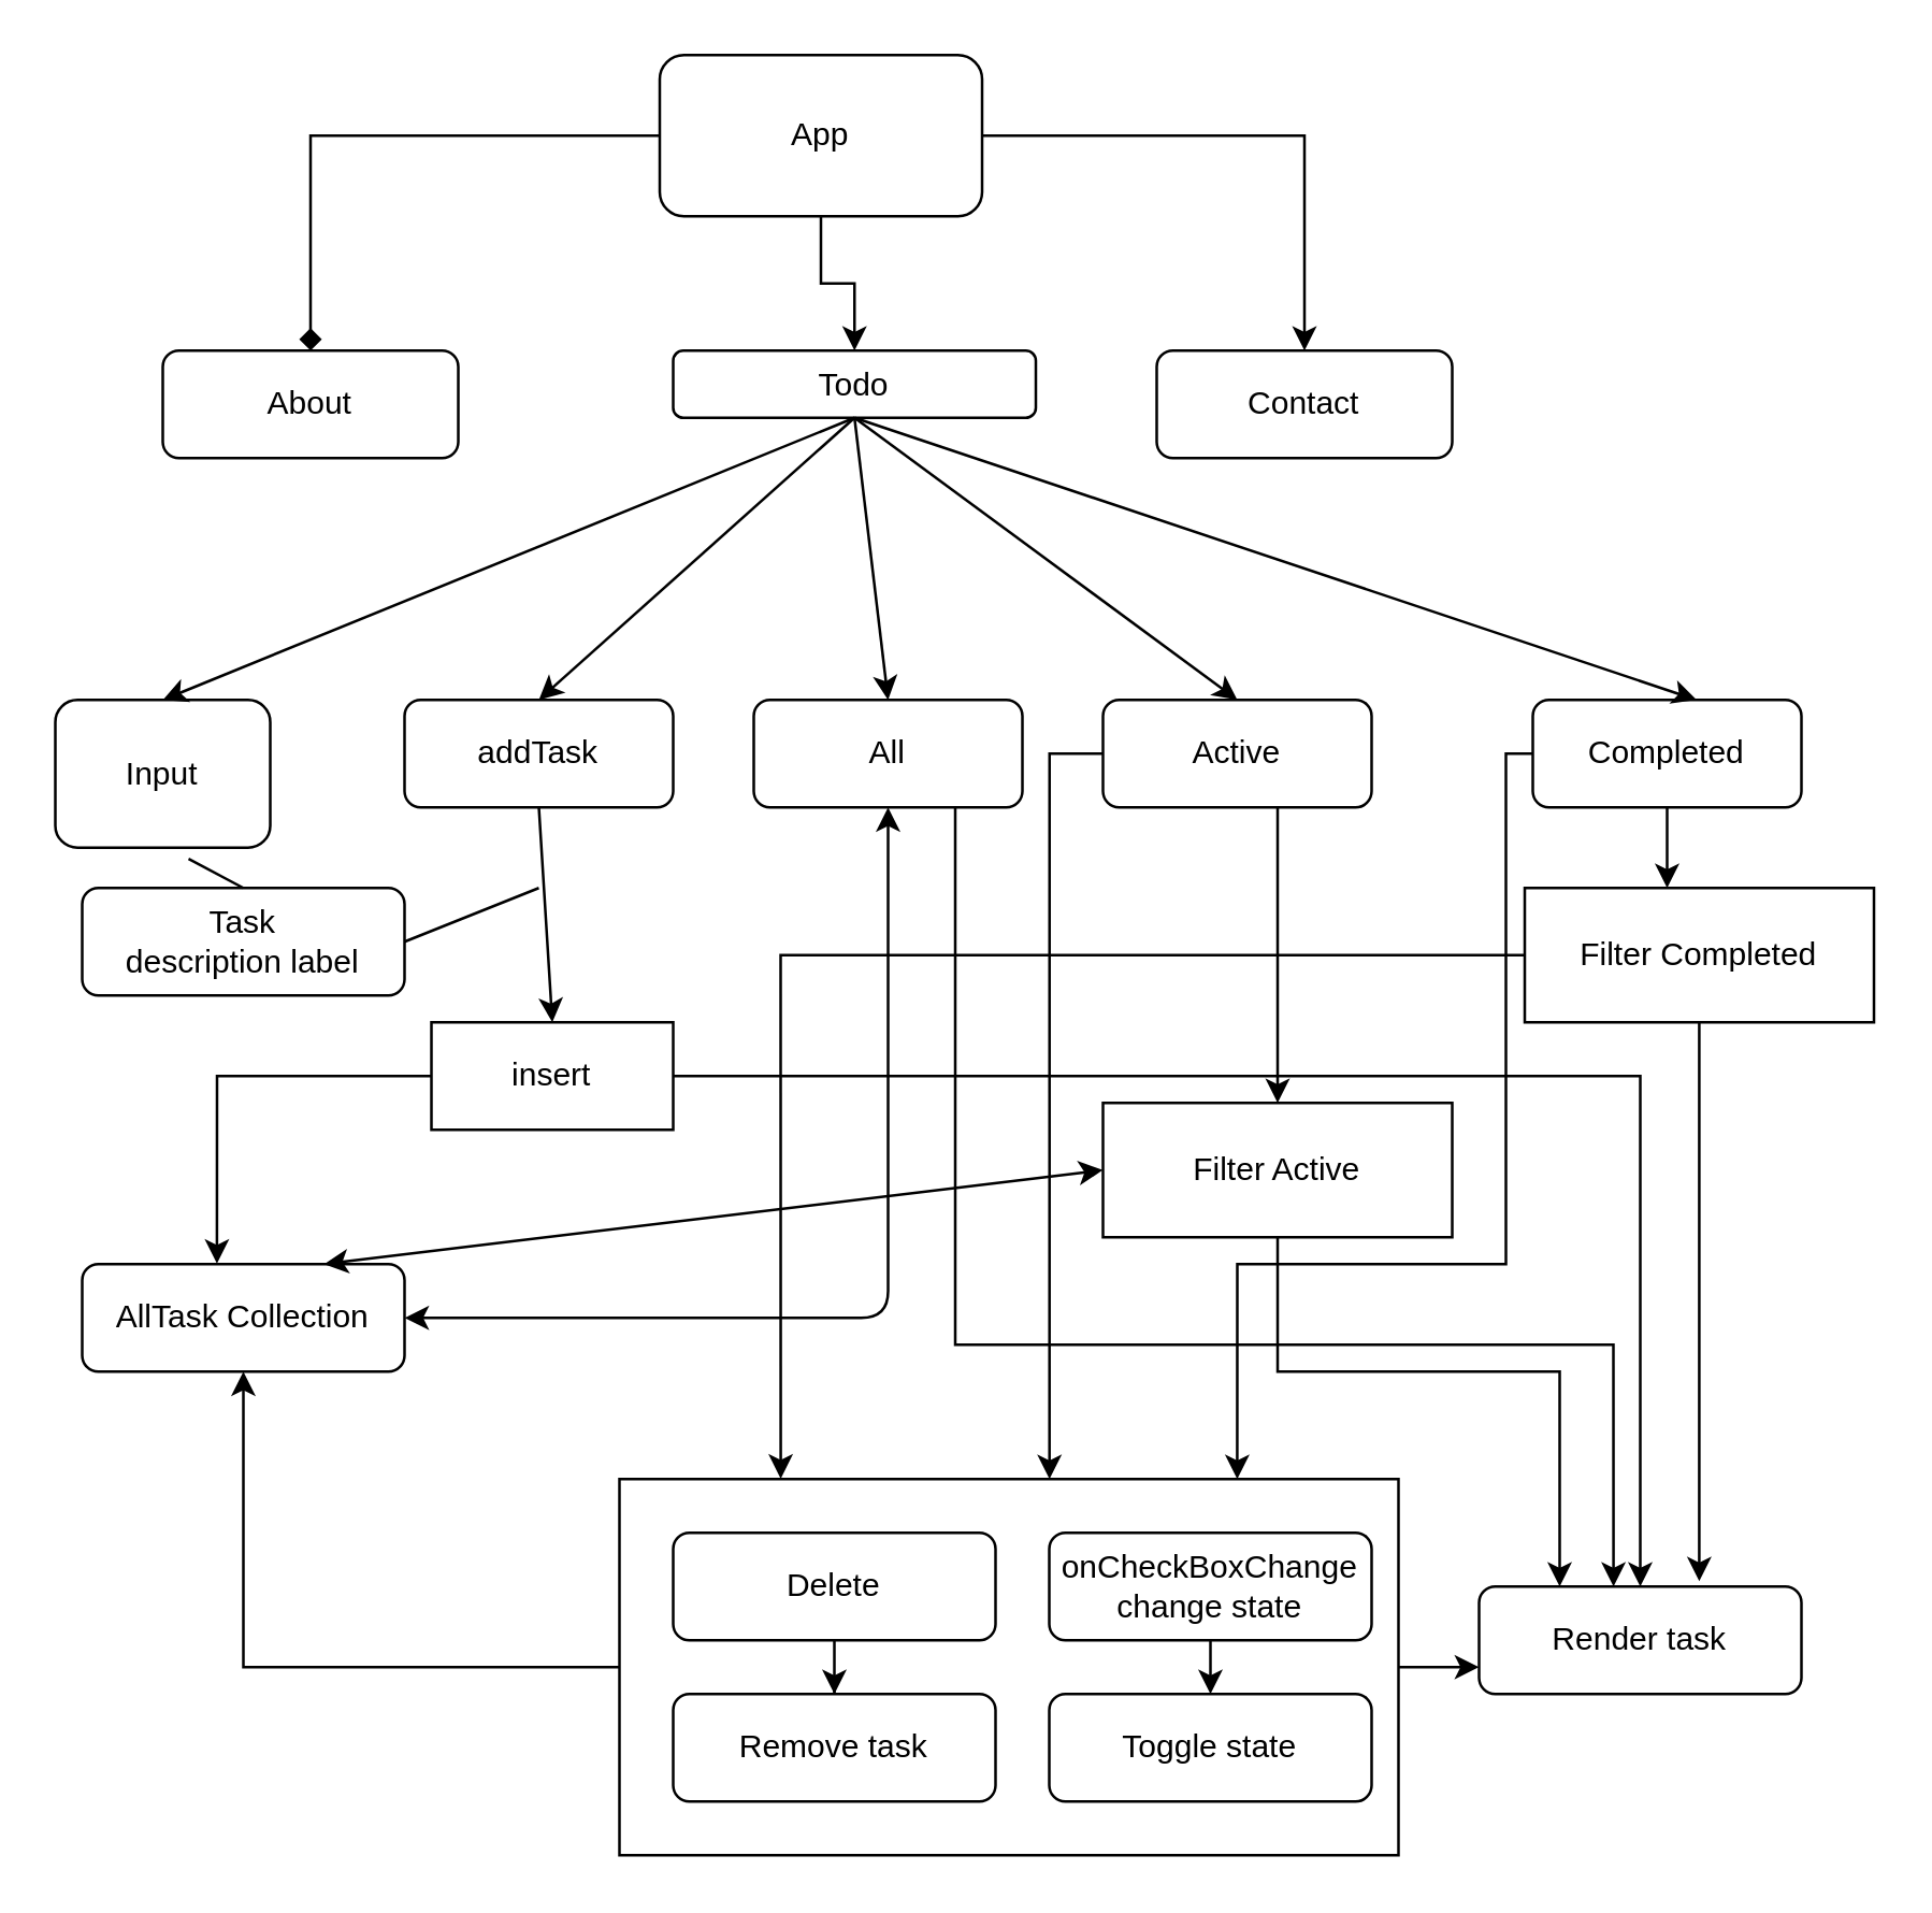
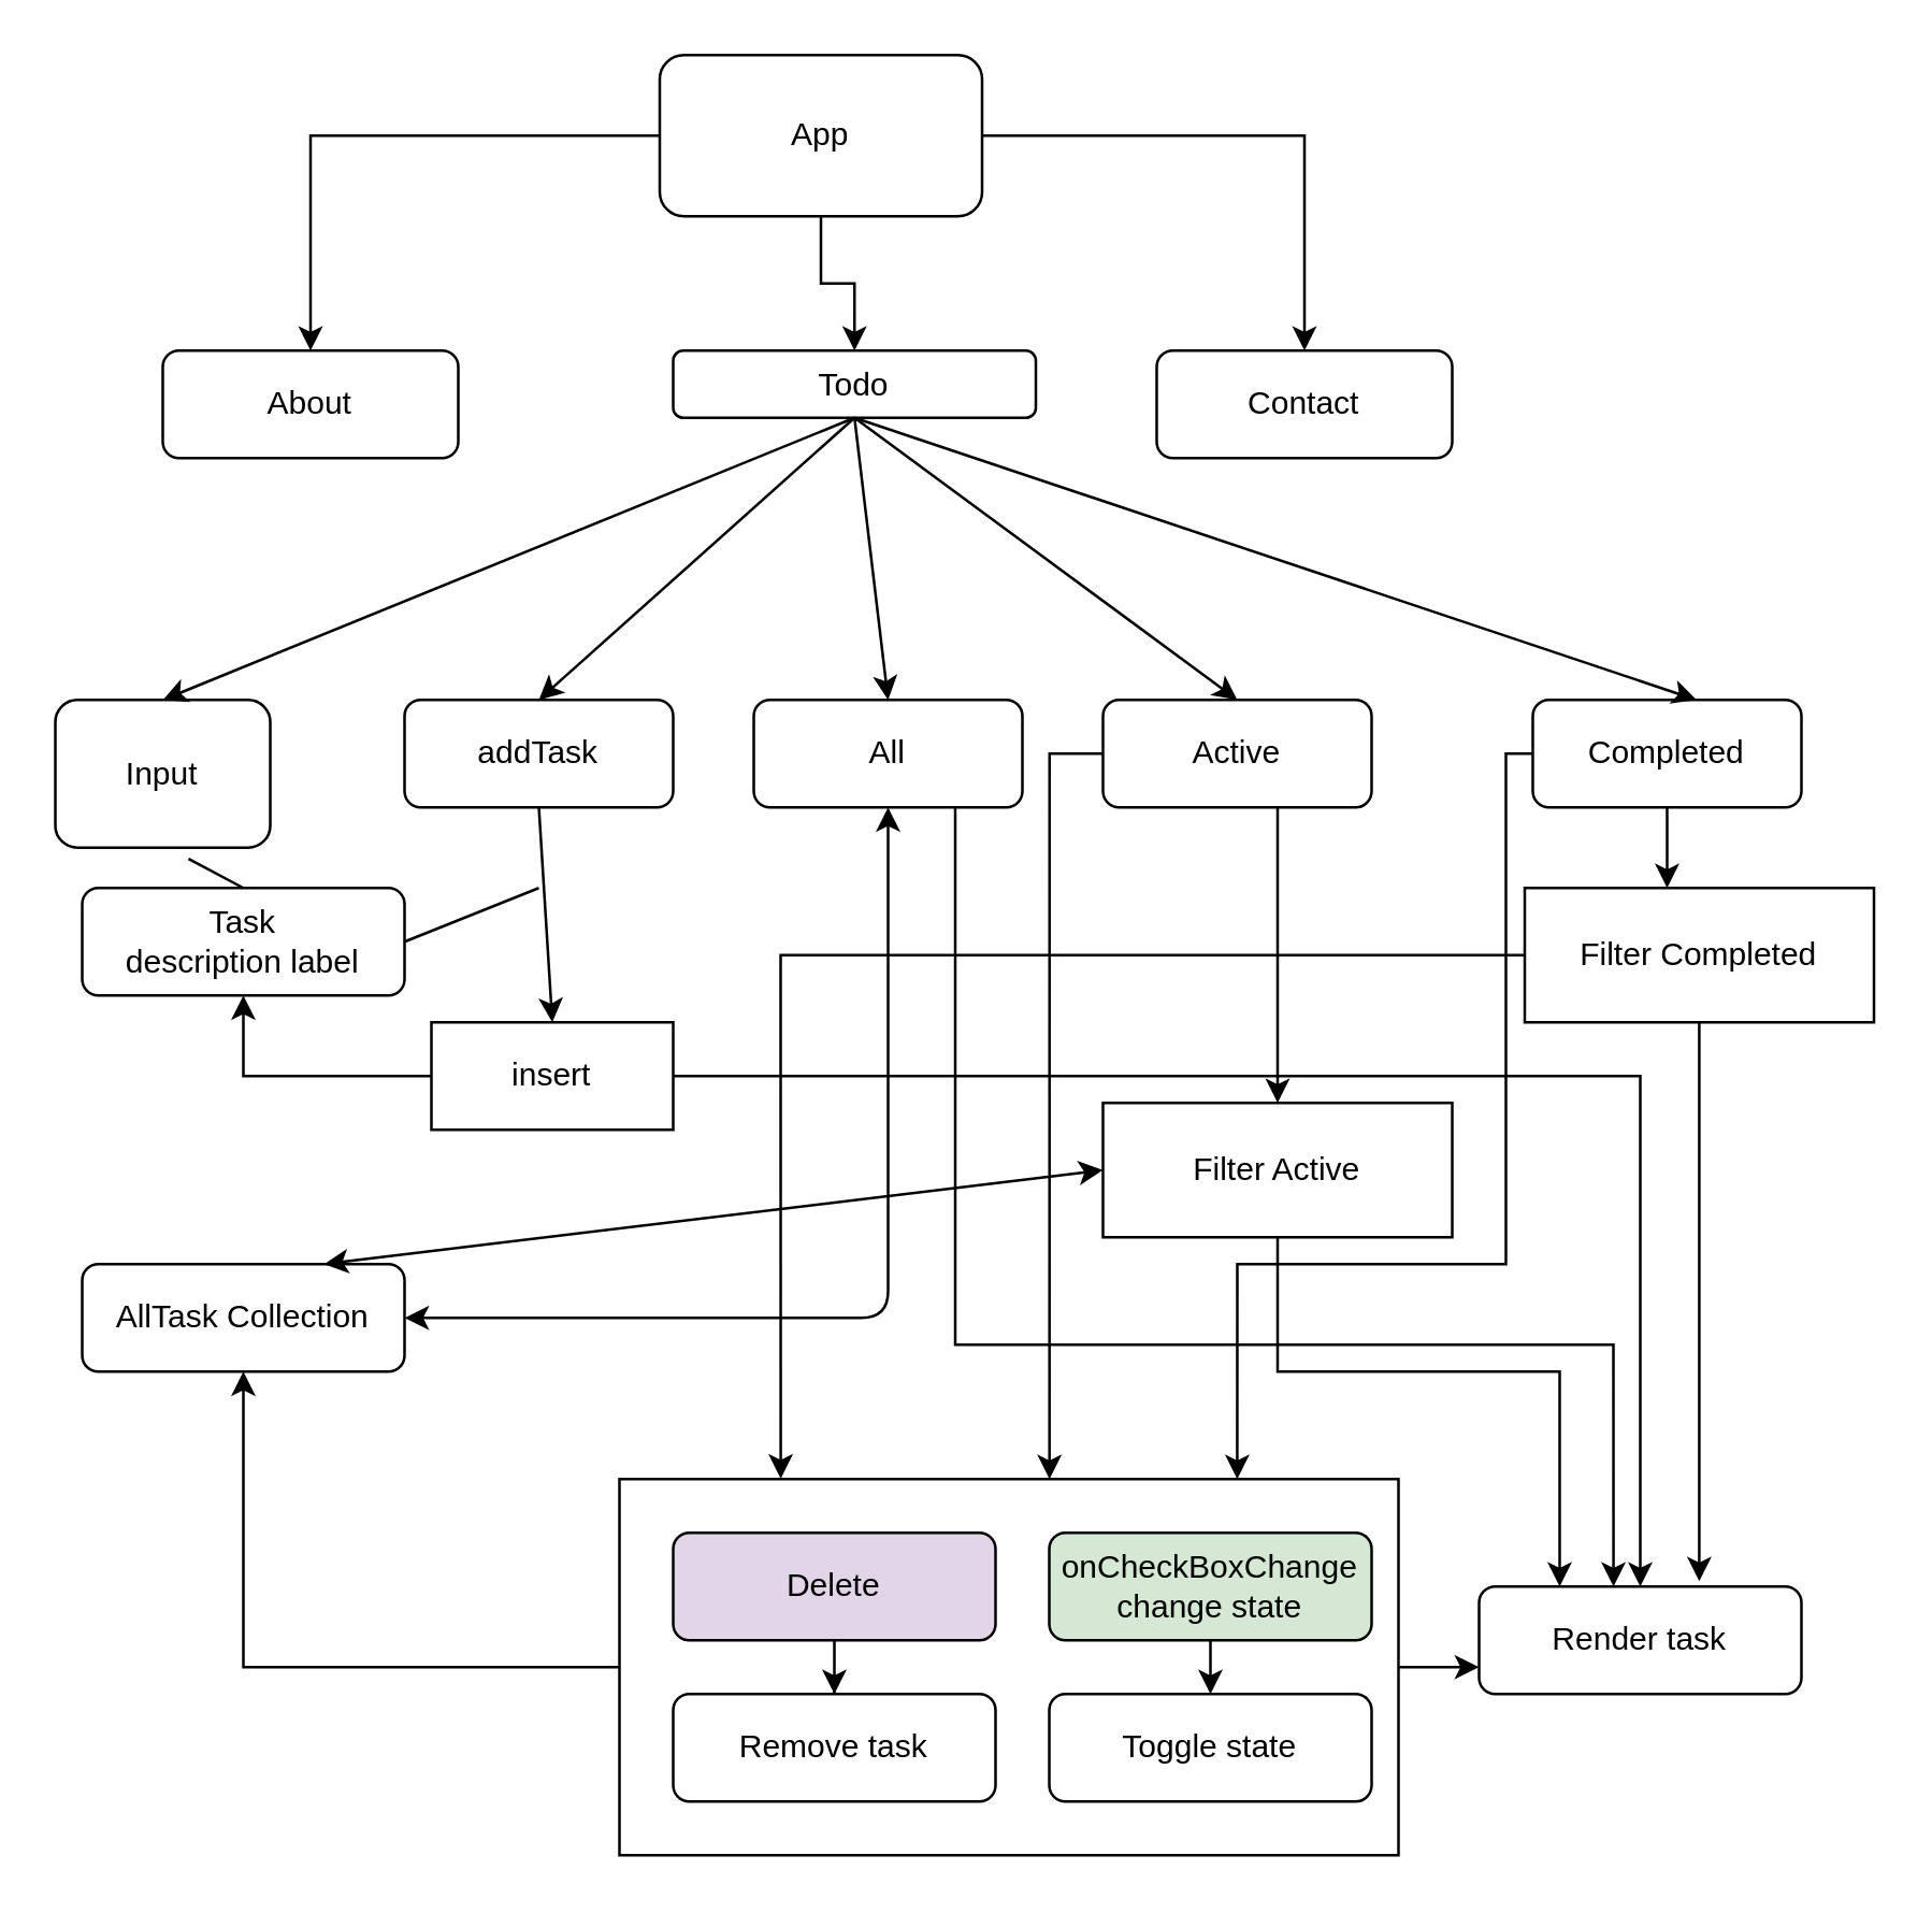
- <mxCell id="44" style="edgeStyle=orthogonalEdgeStyle;rounded=0;orthogonalLoop=1;jettySize=auto;html=1;entryX=0.5;entryY=0;entryDx=0;entryDy=0;endArrow=diamond;" edge="1" parent="1" source="47" target="43"><mxGeometry relative="1" as="geometry" /></mxCell>
+ <mxCell id="44" style="edgeStyle=orthogonalEdgeStyle;rounded=0;orthogonalLoop=1;jettySize=auto;html=1;entryX=0.5;entryY=0;entryDx=0;entryDy=0;" edge="1" parent="1" source="47" target="43"><mxGeometry relative="1" as="geometry" /></mxCell>
- <mxCell id="39" style="edgeStyle=orthogonalEdgeStyle;rounded=0;orthogonalLoop=1;jettySize=auto;html=1;entryX=0.418;entryY=-0.004;entryDx=0;entryDy=0;entryPerimeter=0;" edge="1" parent="1" source="41" target="15"><mxGeometry relative="1" as="geometry"><mxPoint x="80" y="460" as="targetPoint" /></mxGeometry></mxCell>
+ <mxCell id="39" style="edgeStyle=orthogonalEdgeStyle;rounded=0;orthogonalLoop=1;jettySize=auto;html=1;" edge="1" parent="1" source="41" target="13"><mxGeometry relative="1" as="geometry"><mxPoint x="80" y="460" as="targetPoint" /></mxGeometry></mxCell>
- <mxCell id="30" value="Delete" style="rounded=1;whiteSpace=wrap;html=1;fontSize=12;glass=0;strokeWidth=1;shadow=0;" vertex="1" parent="1"><mxGeometry x="250" y="570" width="120" height="40" as="geometry" /></mxCell>
+ <mxCell id="30" value="Delete" style="rounded=1;whiteSpace=wrap;html=1;fontSize=12;glass=0;strokeWidth=1;shadow=0;fillColor=#e1d5e7;" vertex="1" parent="1"><mxGeometry x="250" y="570" width="120" height="40" as="geometry" /></mxCell>
- <mxCell id="28" value="onCheckBoxChange&lt;br&gt;change state" style="rounded=1;whiteSpace=wrap;html=1;fontSize=12;glass=0;strokeWidth=1;shadow=0;" vertex="1" parent="1"><mxGeometry x="390" y="570" width="120" height="40" as="geometry" /></mxCell>
+ <mxCell id="28" value="onCheckBoxChange&lt;br&gt;change state" style="rounded=1;whiteSpace=wrap;html=1;fontSize=12;glass=0;strokeWidth=1;shadow=0;fillColor=#d5e8d4;" vertex="1" parent="1"><mxGeometry x="390" y="570" width="120" height="40" as="geometry" /></mxCell>
